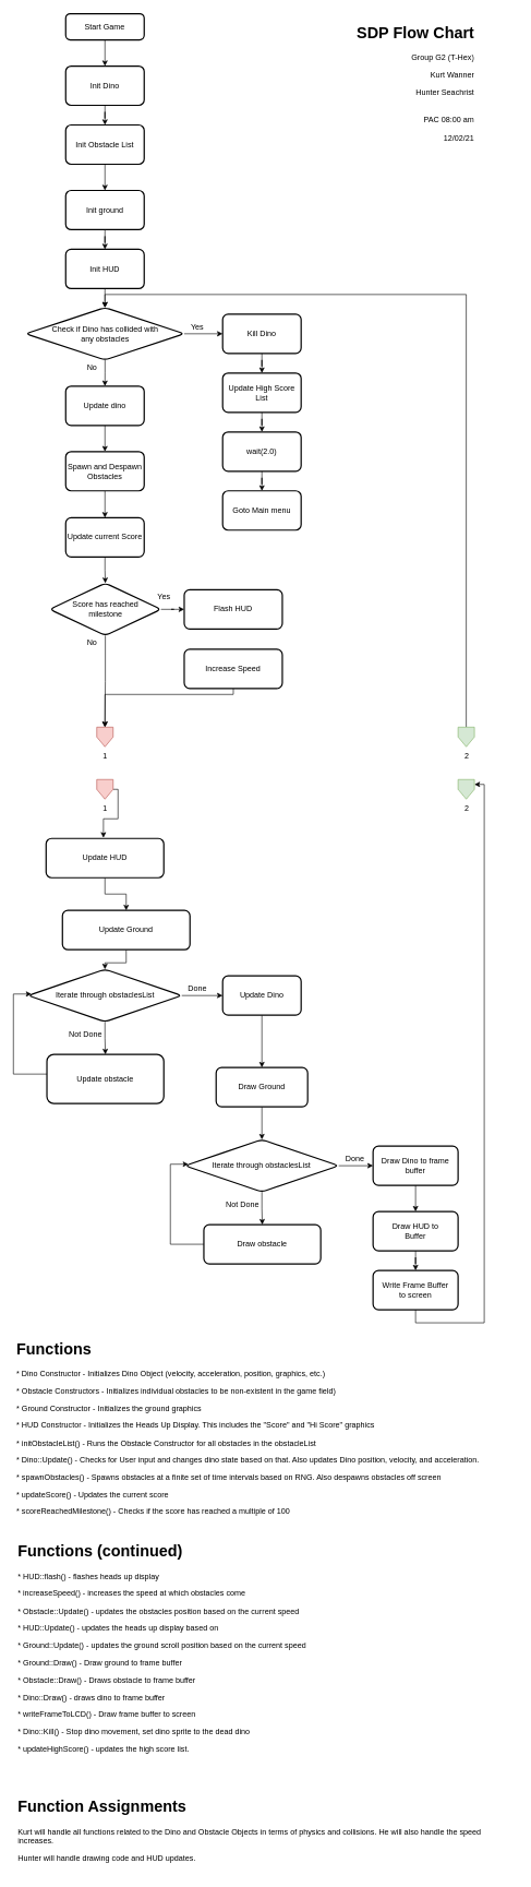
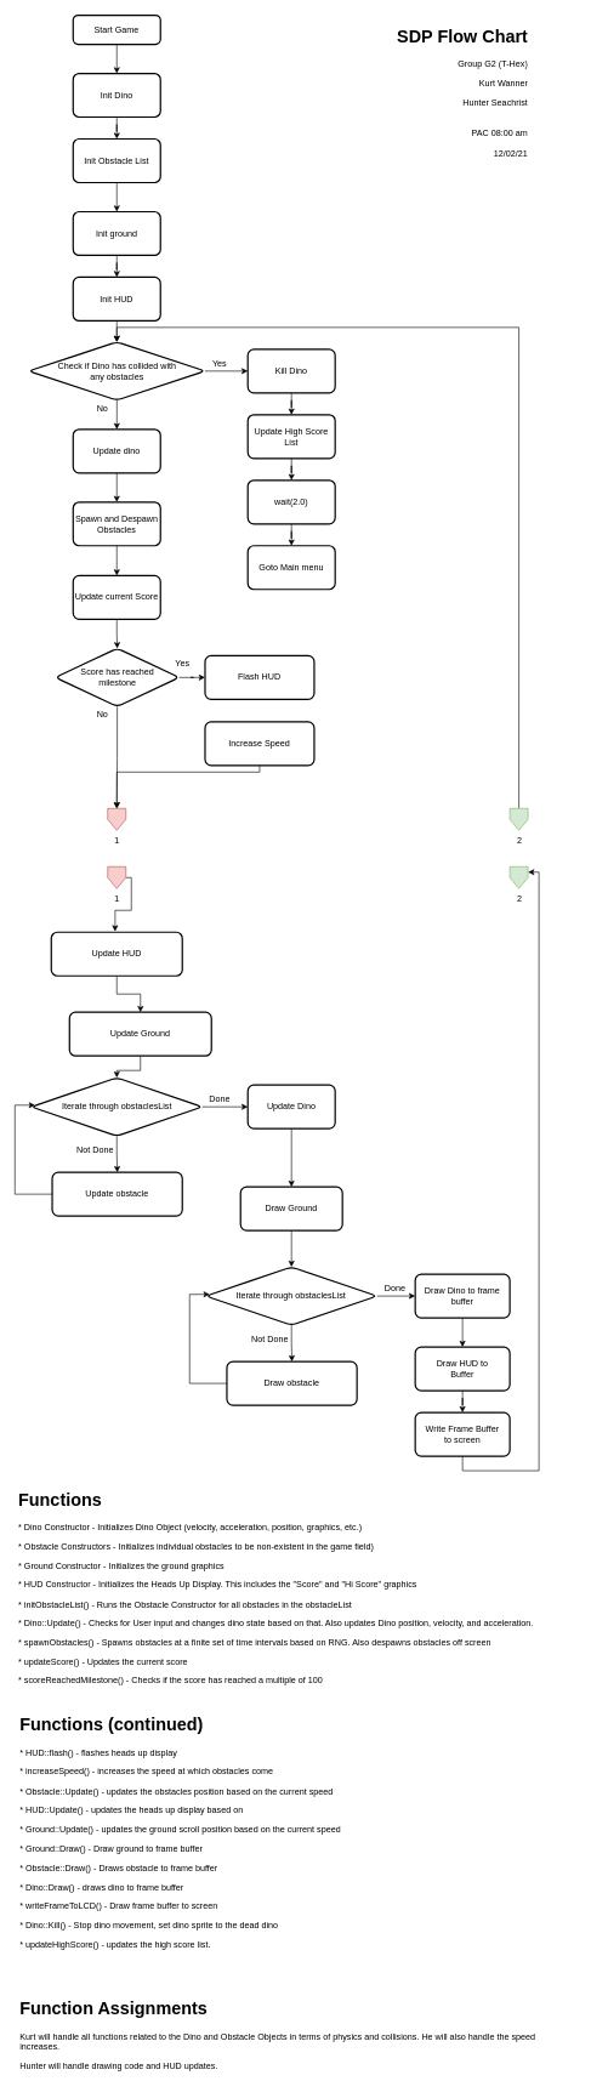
- <mxCell id="49" value="Update obstacle" style="whiteSpace=wrap;html=1;rounded=1;strokeWidth=2;arcSize=14;" parent="1" vertex="1"><mxGeometry x="71.25" y="1610" width="178.75" height="75" as="geometry" /></mxCell>
+ <mxCell id="49" value="Update obstacle" style="whiteSpace=wrap;html=1;rounded=1;strokeWidth=2;arcSize=14;" parent="1" vertex="1"><mxGeometry x="71.25" y="1610" width="178.75" height="60" as="geometry" /></mxCell>
